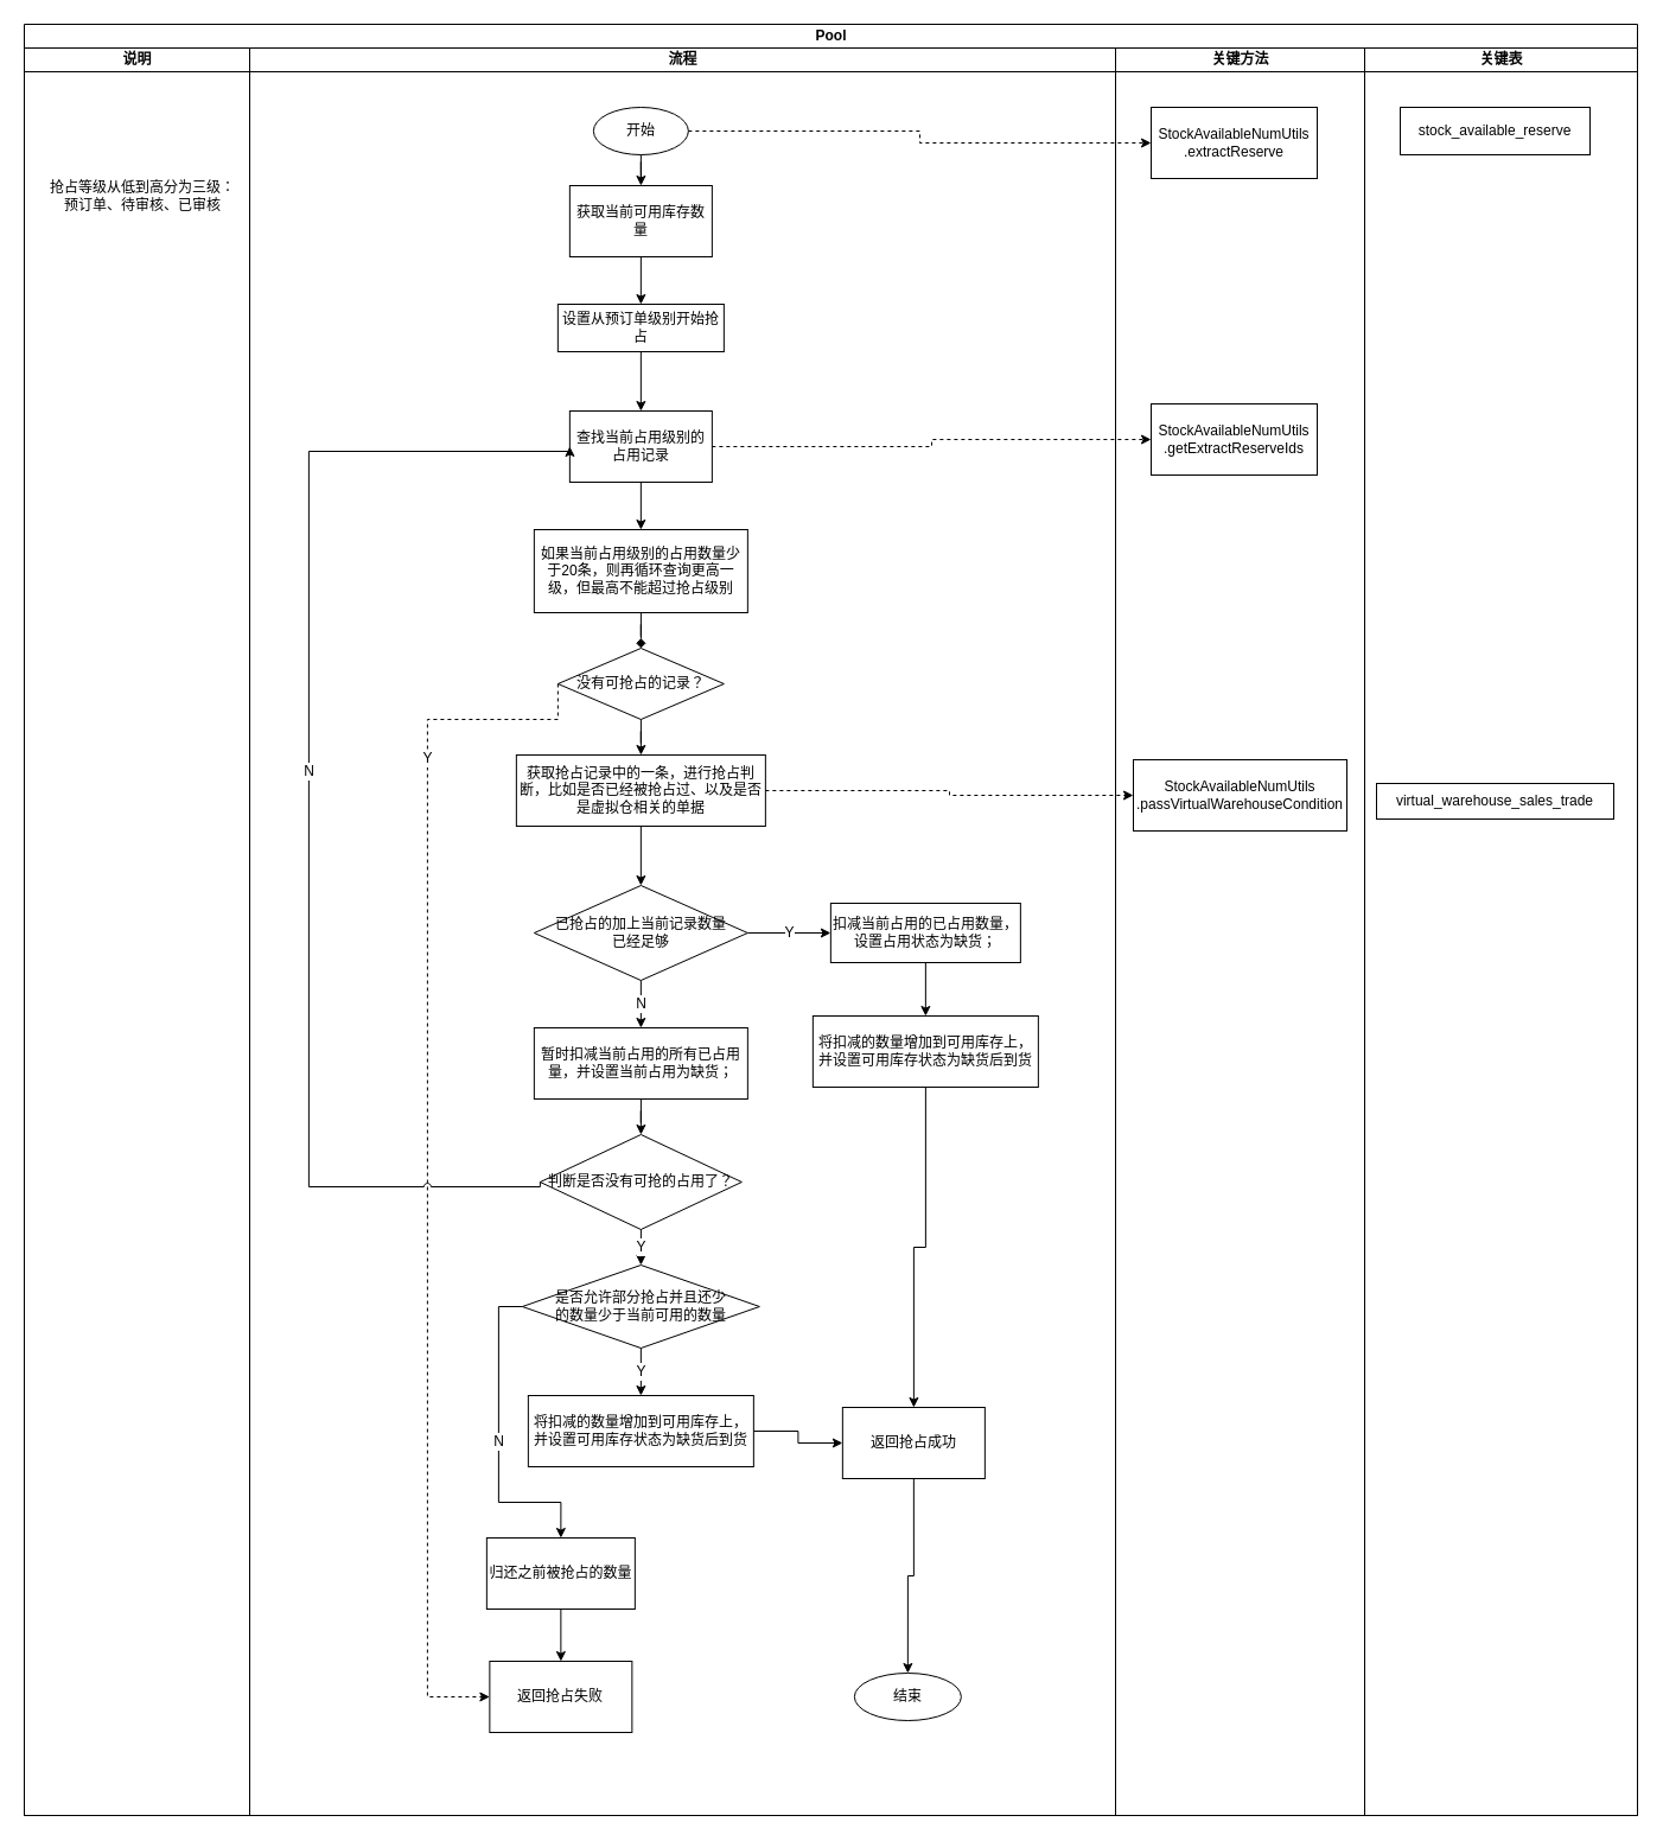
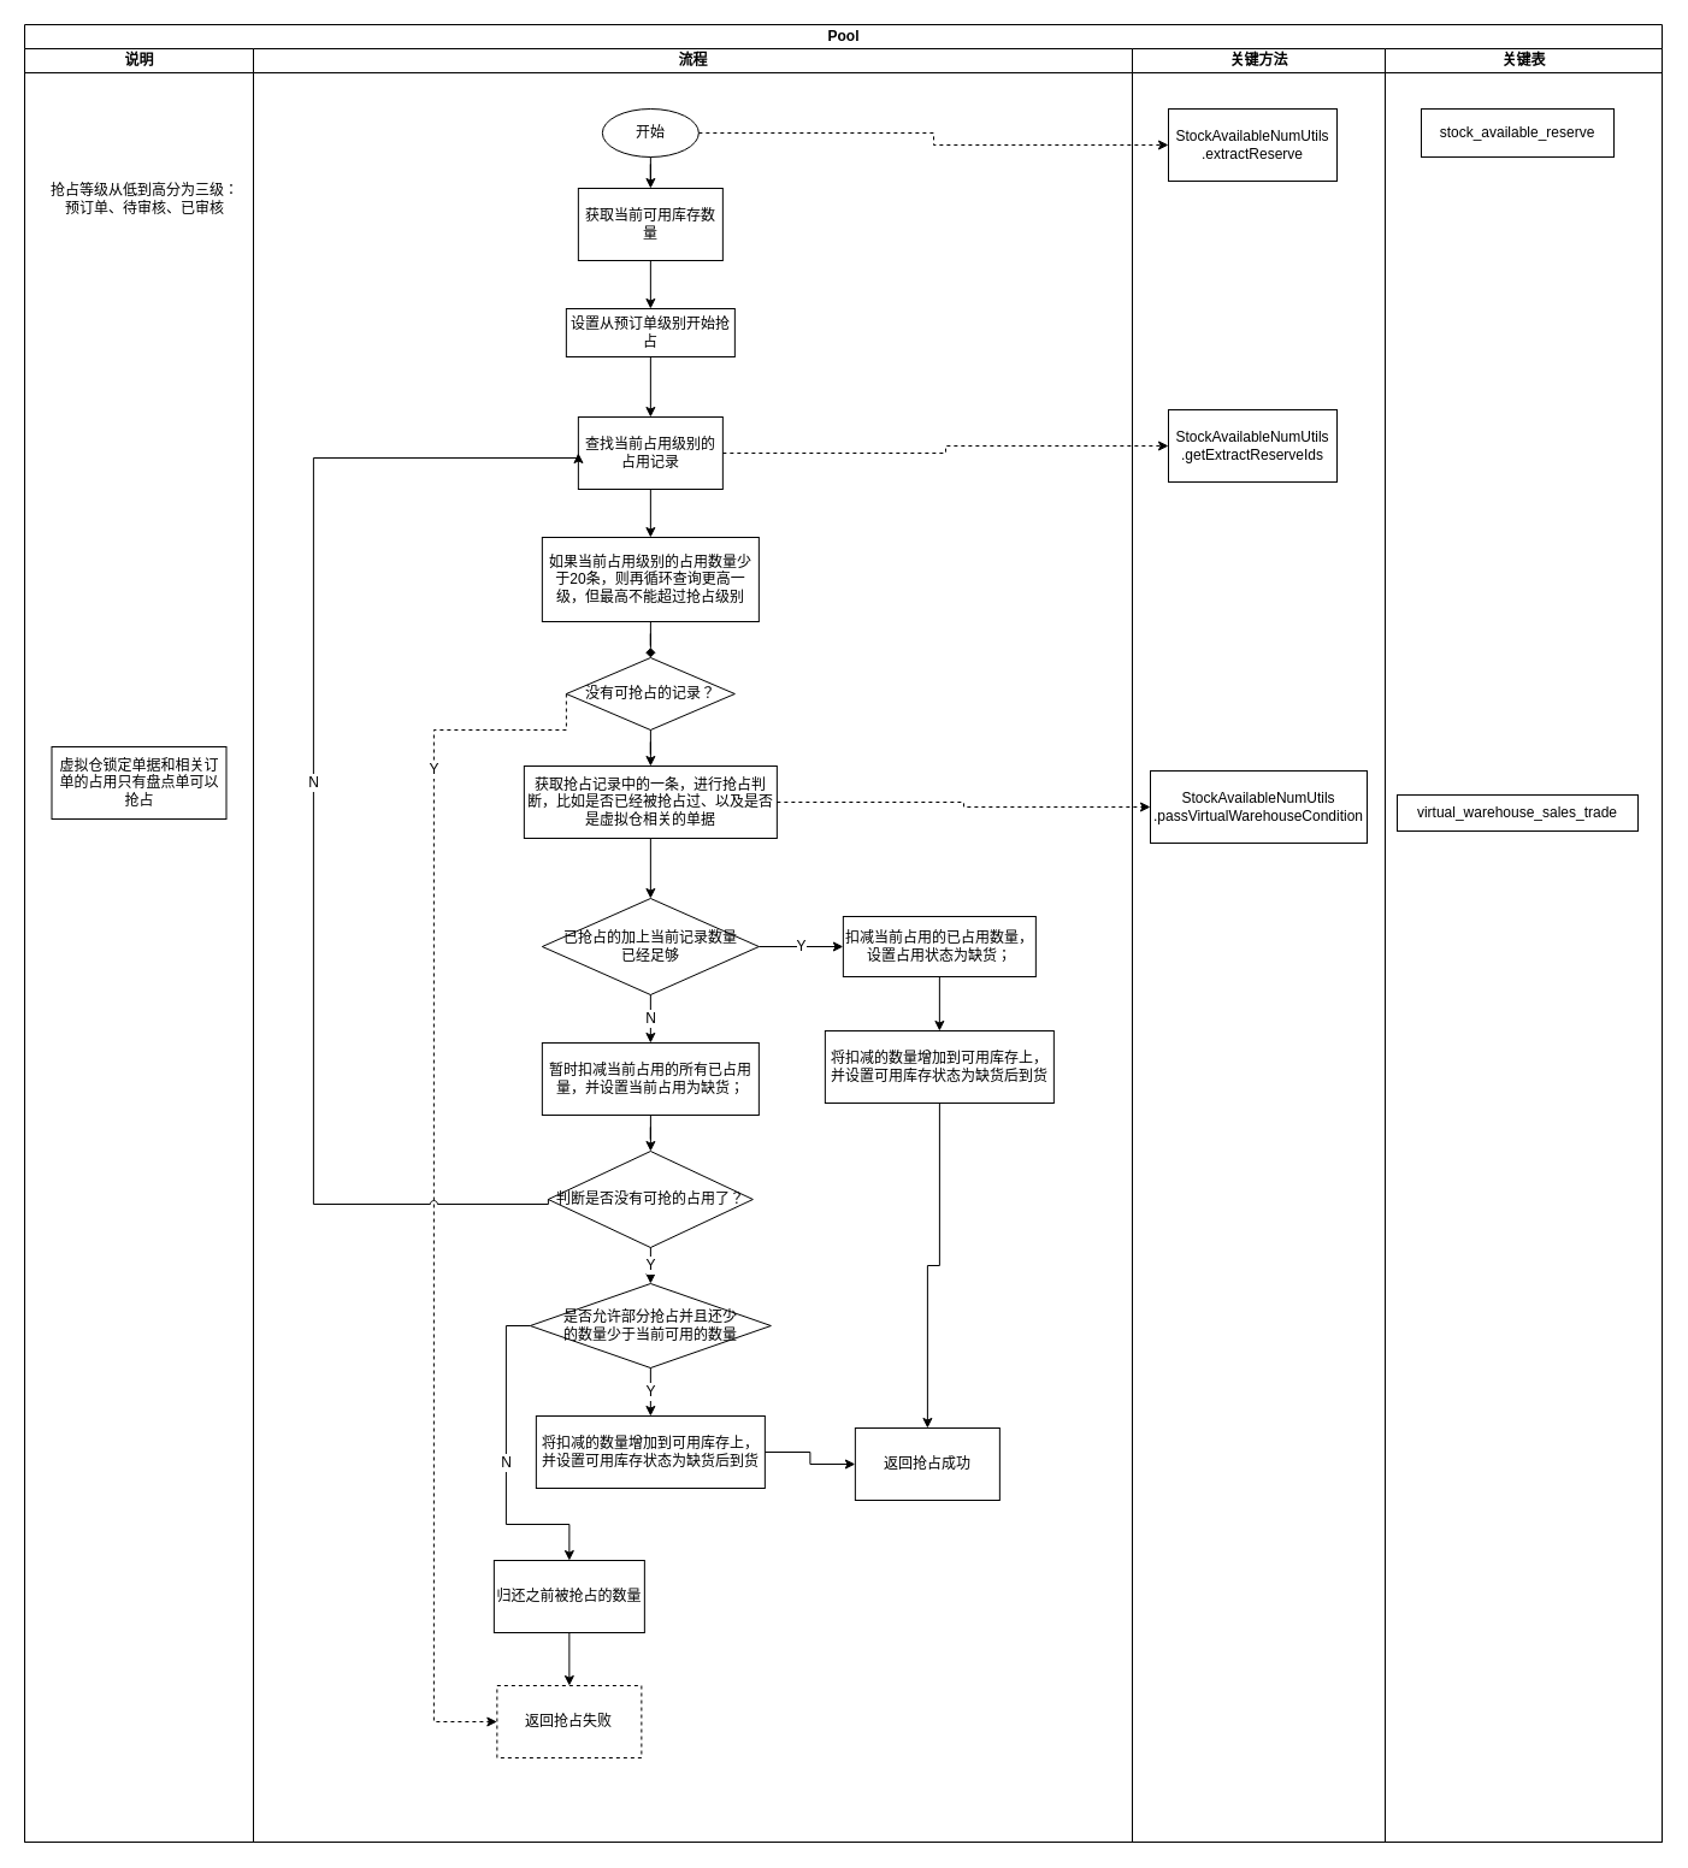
+ <mxCell id="5" value="虚拟仓锁定单据和相关订单的占用只有盘点单可以抢占" style="rounded=0;whiteSpace=wrap;html=1;fontFamily=Helvetica;fontSize=12;" parent="3" vertex="1"><mxGeometry x="22.5" y="580" width="145" height="60" as="geometry" /></mxCell>
- <mxCell id="40" style="edgeStyle=orthogonalEdgeStyle;rounded=0;jumpStyle=arc;jumpSize=16;orthogonalLoop=1;jettySize=auto;html=1;exitX=0.5;exitY=1;exitDx=0;exitDy=0;entryX=0.5;entryY=0;entryDx=0;entryDy=0;fontFamily=Helvetica;fontSize=12;" edge="1" parent="7" source="41" target="20"><mxGeometry relative="1" as="geometry" /></mxCell>
- <mxCell id="45" value="返回抢占失败" style="whiteSpace=wrap;html=1;rounded=0;fontFamily=Helvetica;fontSize=12;" vertex="1" parent="7"><mxGeometry x="202.36" y="1360" width="120" height="60" as="geometry" /></mxCell>
+ <mxCell id="45" value="返回抢占失败" style="whiteSpace=wrap;html=1;rounded=0;fontFamily=Helvetica;fontSize=12;dashed=1;" vertex="1" parent="7"><mxGeometry x="202.36" y="1360" width="120" height="60" as="geometry" /></mxCell>
- <mxCell id="20" value="结束" style="ellipse;whiteSpace=wrap;html=1;fontFamily=Helvetica;fontSize=12;" parent="7" vertex="1"><mxGeometry x="509.86" y="1370" width="90" height="40" as="geometry" /></mxCell>
